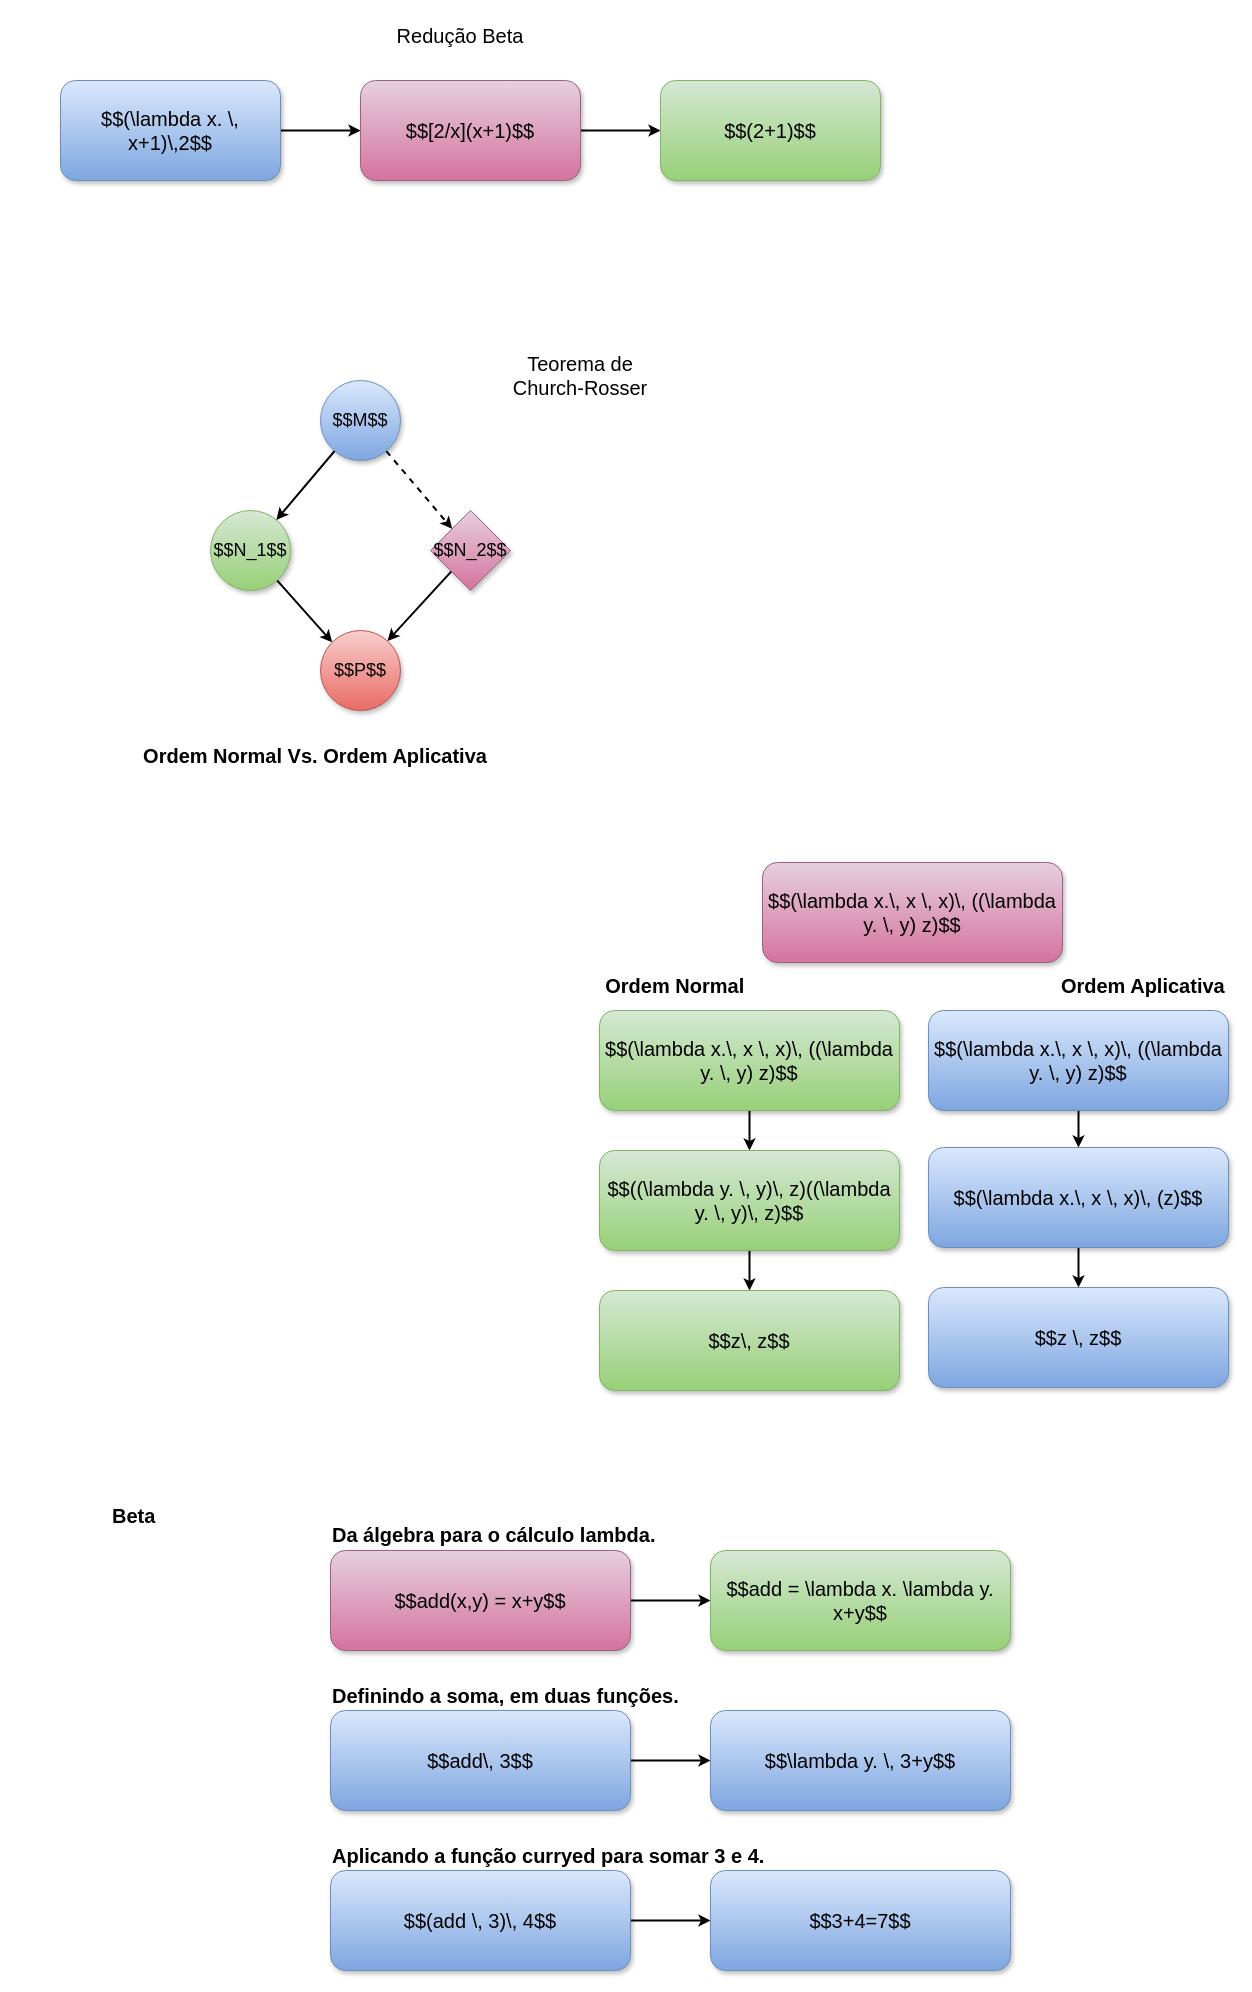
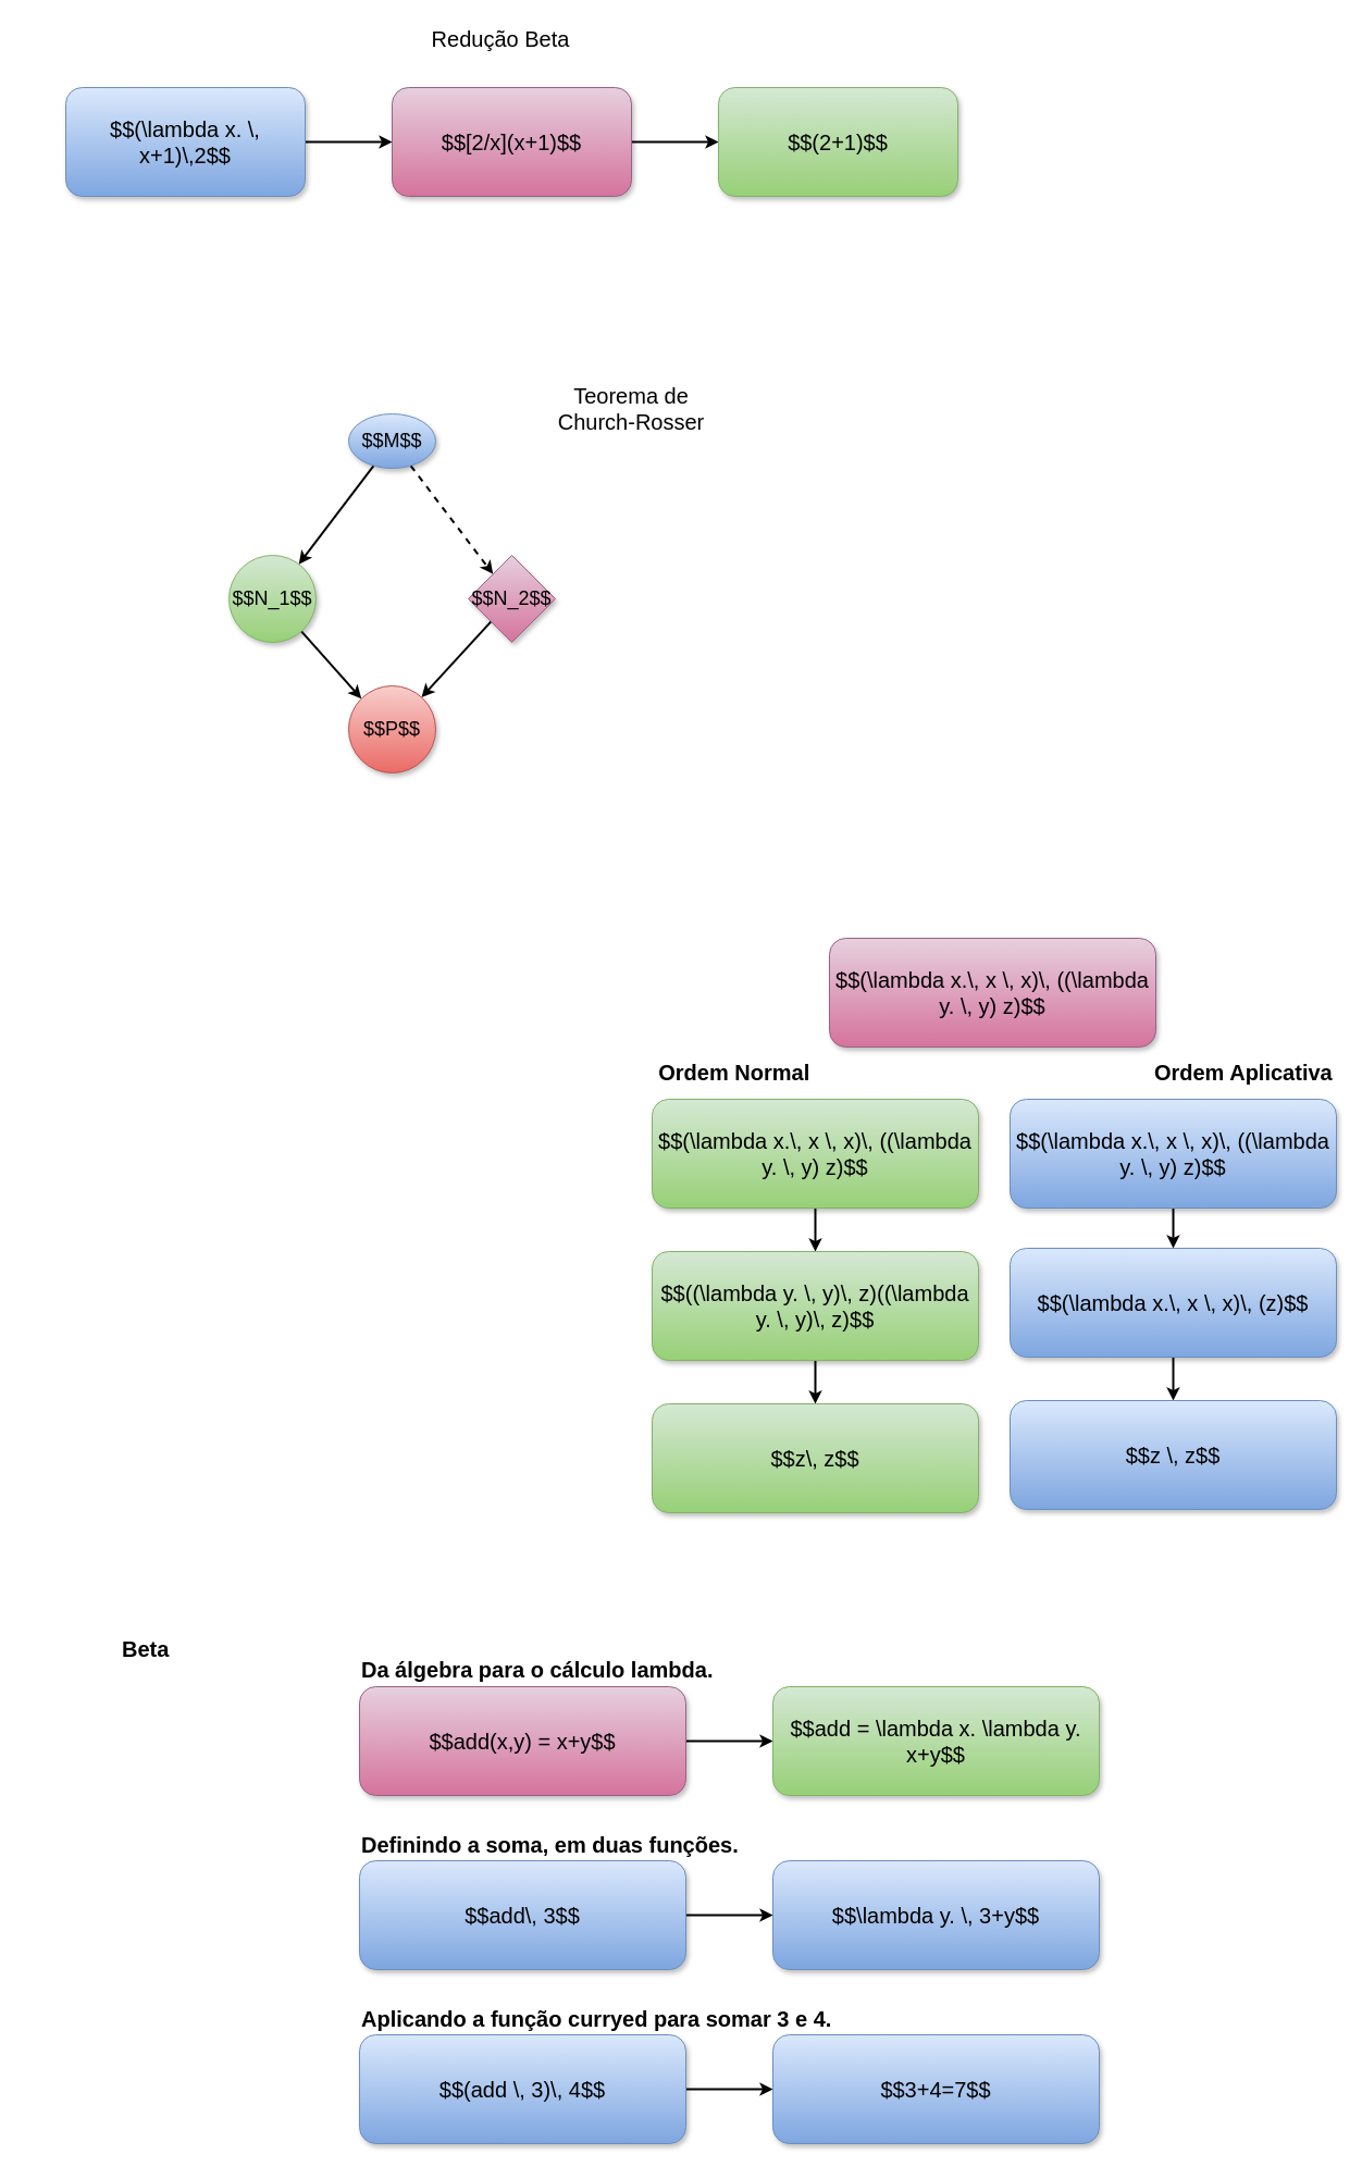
- <mxCell id="4" value="$$M$$" style="ellipse;whiteSpace=wrap;html=1;aspect=fixed;fontSize=18;shadow=1;fillColor=#dae8fc;gradientColor=#7ea6e0;strokeColor=#6c8ebf;" parent="1" vertex="1"><mxGeometry x="320" y="380" width="80" height="80" as="geometry" /></mxCell>
+ <mxCell id="4" value="$$M$$" style="ellipse;whiteSpace=wrap;html=1;aspect=fixed;fontSize=18;shadow=1;fillColor=#dae8fc;gradientColor=#7ea6e0;strokeColor=#6c8ebf;" parent="1" vertex="1"><mxGeometry x="320" y="380" width="80" height="50" as="geometry" /></mxCell>
- <mxCell id="17" value="Ordem Normal Vs. Ordem Aplicativa" style="text;html=1;strokeColor=none;fillColor=none;align=center;verticalAlign=middle;whiteSpace=wrap;rounded=0;shadow=1;fontSize=20;fontStyle=1" parent="1" vertex="1"><mxGeometry x="20" y="740" width="590" height="30" as="geometry" /></mxCell>
